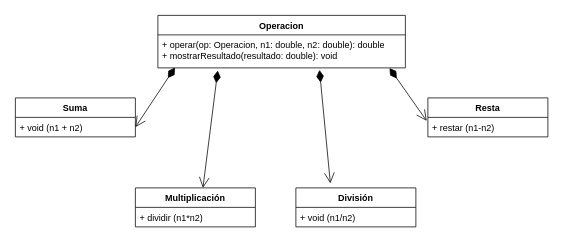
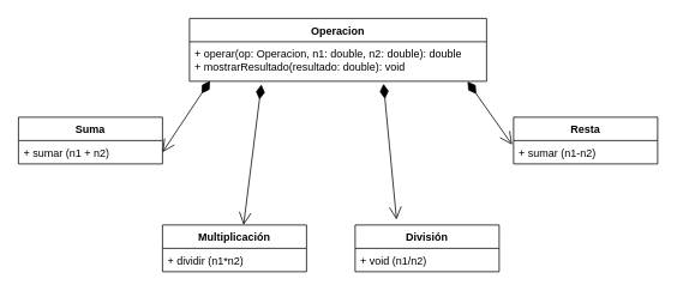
- <mxCell id="5" value="+ void (n1 + n2)" style="text;strokeColor=none;fillColor=none;align=left;verticalAlign=top;spacingLeft=4;spacingRight=4;overflow=hidden;rotatable=0;points=[[0,0.5],[1,0.5]];portConstraint=eastwest;whiteSpace=wrap;html=1;" vertex="1" parent="4"><mxGeometry y="26" width="160" height="26" as="geometry" /></mxCell>
+ <mxCell id="5" value="+ sumar (n1 + n2)" style="text;strokeColor=none;fillColor=none;align=left;verticalAlign=top;spacingLeft=4;spacingRight=4;overflow=hidden;rotatable=0;points=[[0,0.5],[1,0.5]];portConstraint=eastwest;whiteSpace=wrap;html=1;" vertex="1" parent="4"><mxGeometry y="26" width="160" height="26" as="geometry" /></mxCell>
- <mxCell id="9" value="+ restar (n1-n2)&lt;div&gt;&lt;br/&gt;&lt;/div&gt;" style="text;strokeColor=none;fillColor=none;align=left;verticalAlign=top;spacingLeft=4;spacingRight=4;overflow=hidden;rotatable=0;points=[[0,0.5],[1,0.5]];portConstraint=eastwest;whiteSpace=wrap;html=1;" vertex="1" parent="8"><mxGeometry y="26" width="160" height="26" as="geometry" /></mxCell>
+ <mxCell id="9" value="+ sumar (n1-n2)&lt;div&gt;&lt;br/&gt;&lt;/div&gt;" style="text;strokeColor=none;fillColor=none;align=left;verticalAlign=top;spacingLeft=4;spacingRight=4;overflow=hidden;rotatable=0;points=[[0,0.5],[1,0.5]];portConstraint=eastwest;whiteSpace=wrap;html=1;" vertex="1" parent="8"><mxGeometry y="26" width="160" height="26" as="geometry" /></mxCell>
